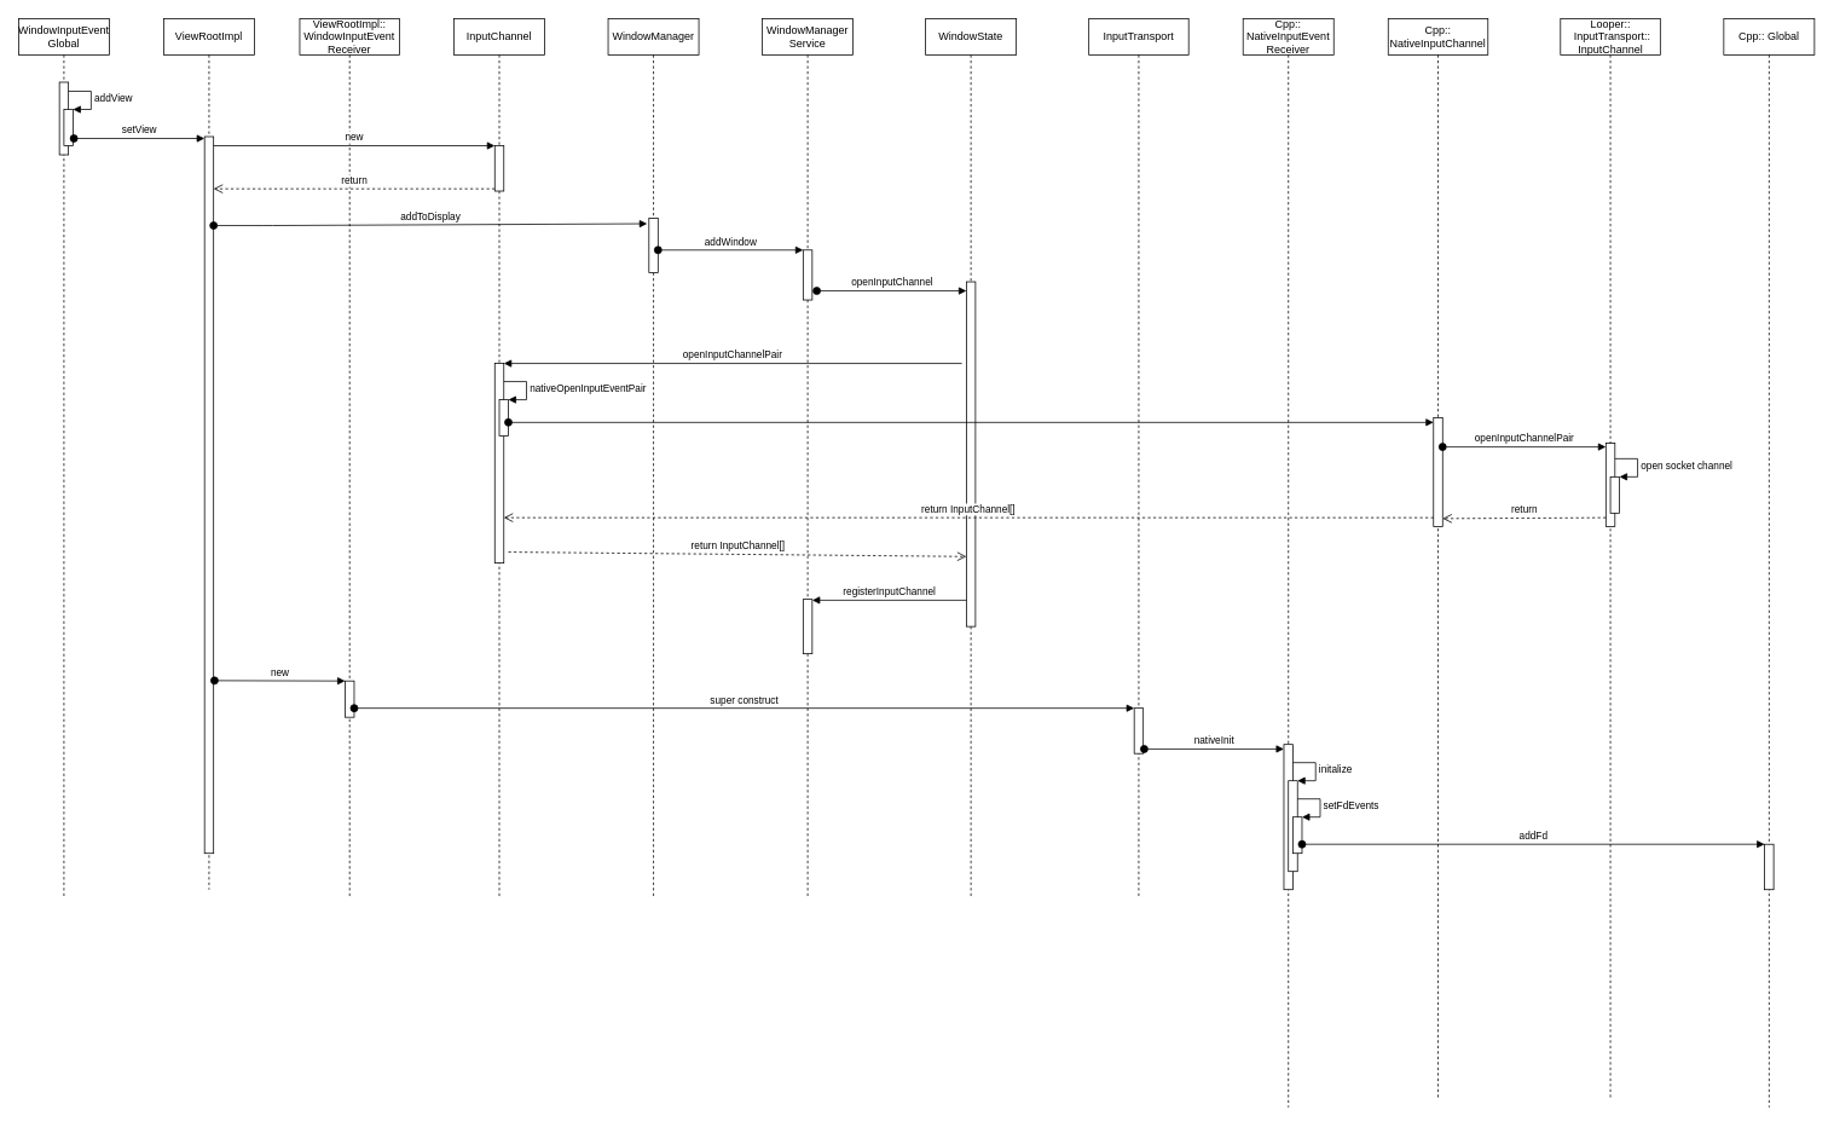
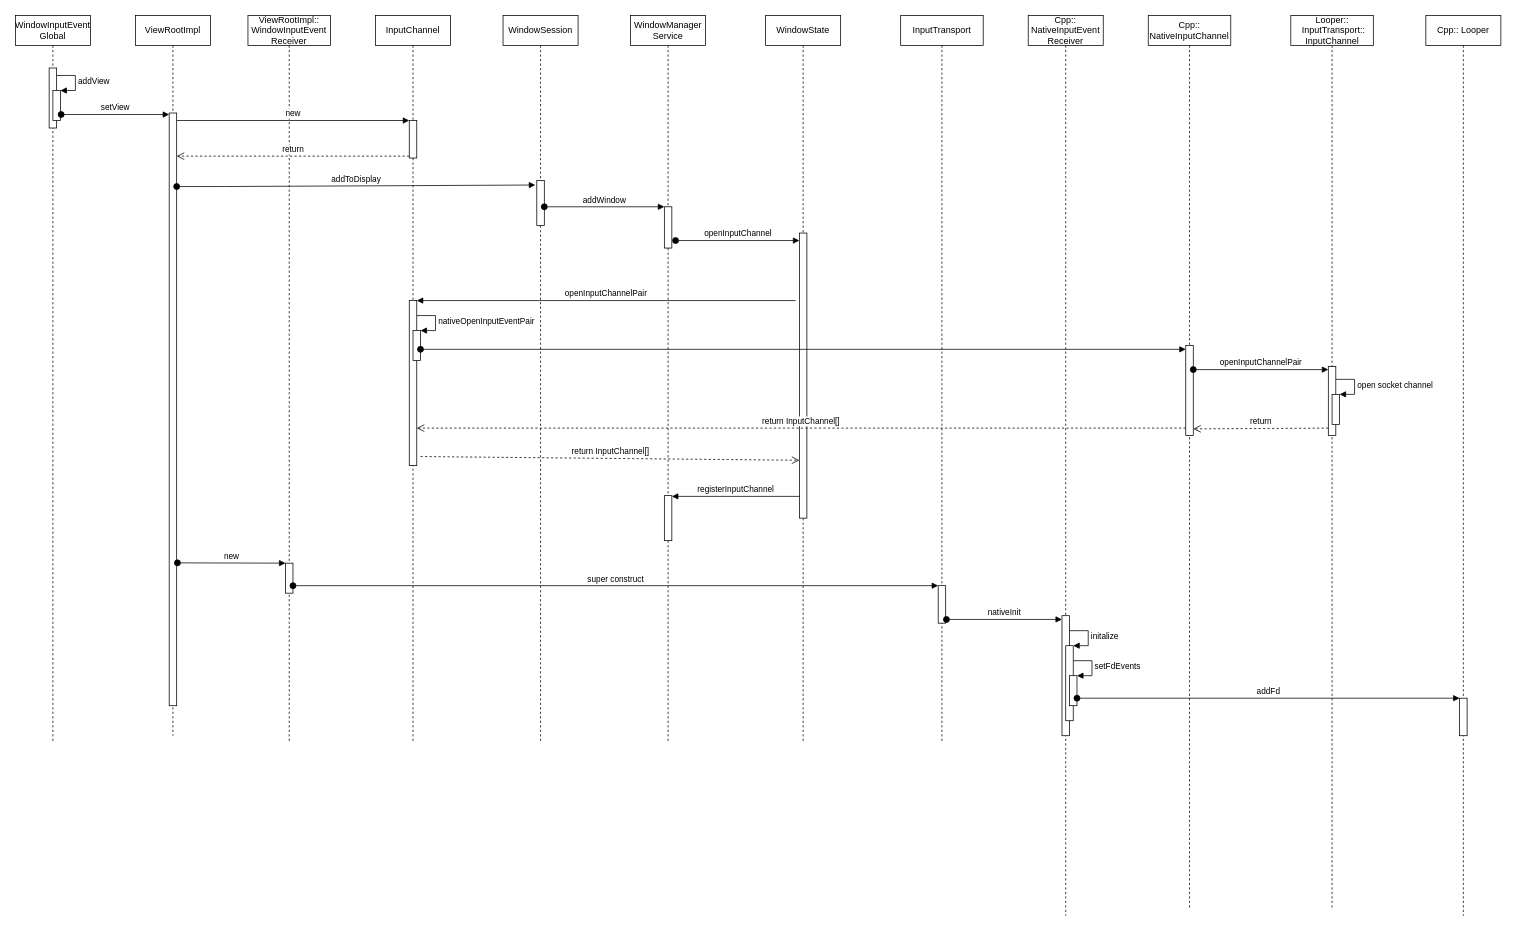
- <mxCell id="16" value="WindowManager" style="shape=umlLifeline;perimeter=lifelinePerimeter;whiteSpace=wrap;html=1;container=1;collapsible=0;recursiveResize=0;outlineConnect=0;" vertex="1" parent="1"><mxGeometry x="670" y="20" width="100" height="970" as="geometry" /></mxCell>
+ <mxCell id="16" value="WindowSession" style="shape=umlLifeline;perimeter=lifelinePerimeter;whiteSpace=wrap;html=1;container=1;collapsible=0;recursiveResize=0;outlineConnect=0;" vertex="1" parent="1"><mxGeometry x="670" y="20" width="100" height="970" as="geometry" /></mxCell>
- <mxCell id="52" value="Cpp:: Global" style="shape=umlLifeline;perimeter=lifelinePerimeter;whiteSpace=wrap;html=1;container=1;collapsible=0;recursiveResize=0;outlineConnect=0;" vertex="1" parent="1"><mxGeometry x="1900" y="20" width="100" height="1200" as="geometry" /></mxCell>
+ <mxCell id="52" value="Cpp:: Looper" style="shape=umlLifeline;perimeter=lifelinePerimeter;whiteSpace=wrap;html=1;container=1;collapsible=0;recursiveResize=0;outlineConnect=0;" vertex="1" parent="1"><mxGeometry x="1900" y="20" width="100" height="1200" as="geometry" /></mxCell>
